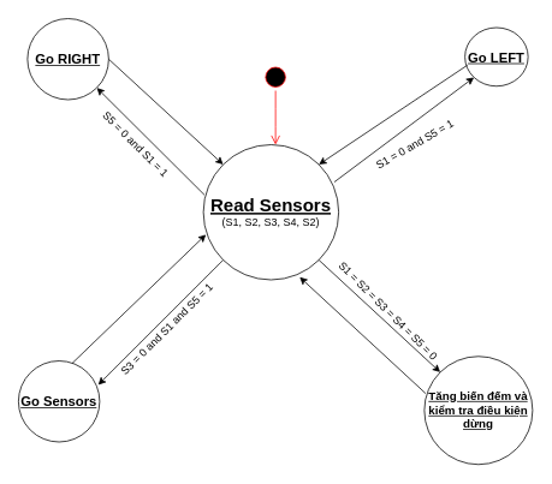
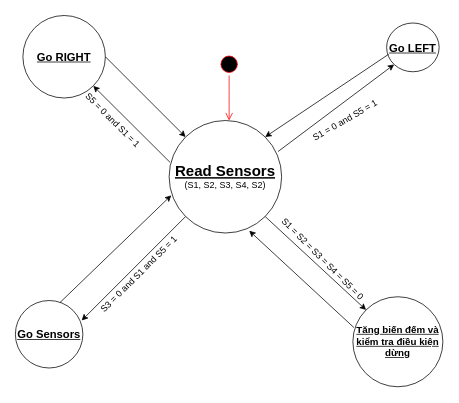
- <mxCell id="4" value="&lt;b&gt;&lt;u&gt;&lt;font style=&quot;font-size: 15px&quot;&gt;Go RIGHT&lt;/font&gt;&lt;/u&gt;&lt;/b&gt;" style="ellipse;whiteSpace=wrap;html=1;aspect=fixed;" vertex="1" parent="1"><mxGeometry x="30" y="20" width="90" height="90" as="geometry" /></mxCell>
+ <mxCell id="4" value="&lt;b&gt;&lt;u&gt;&lt;font style=&quot;font-size: 15px&quot;&gt;Go RIGHT&lt;/font&gt;&lt;/u&gt;&lt;/b&gt;" style="ellipse;whiteSpace=wrap;html=1;aspect=fixed;" vertex="1" parent="1"><mxGeometry x="30" y="20" width="110" height="110" as="geometry" /></mxCell>
